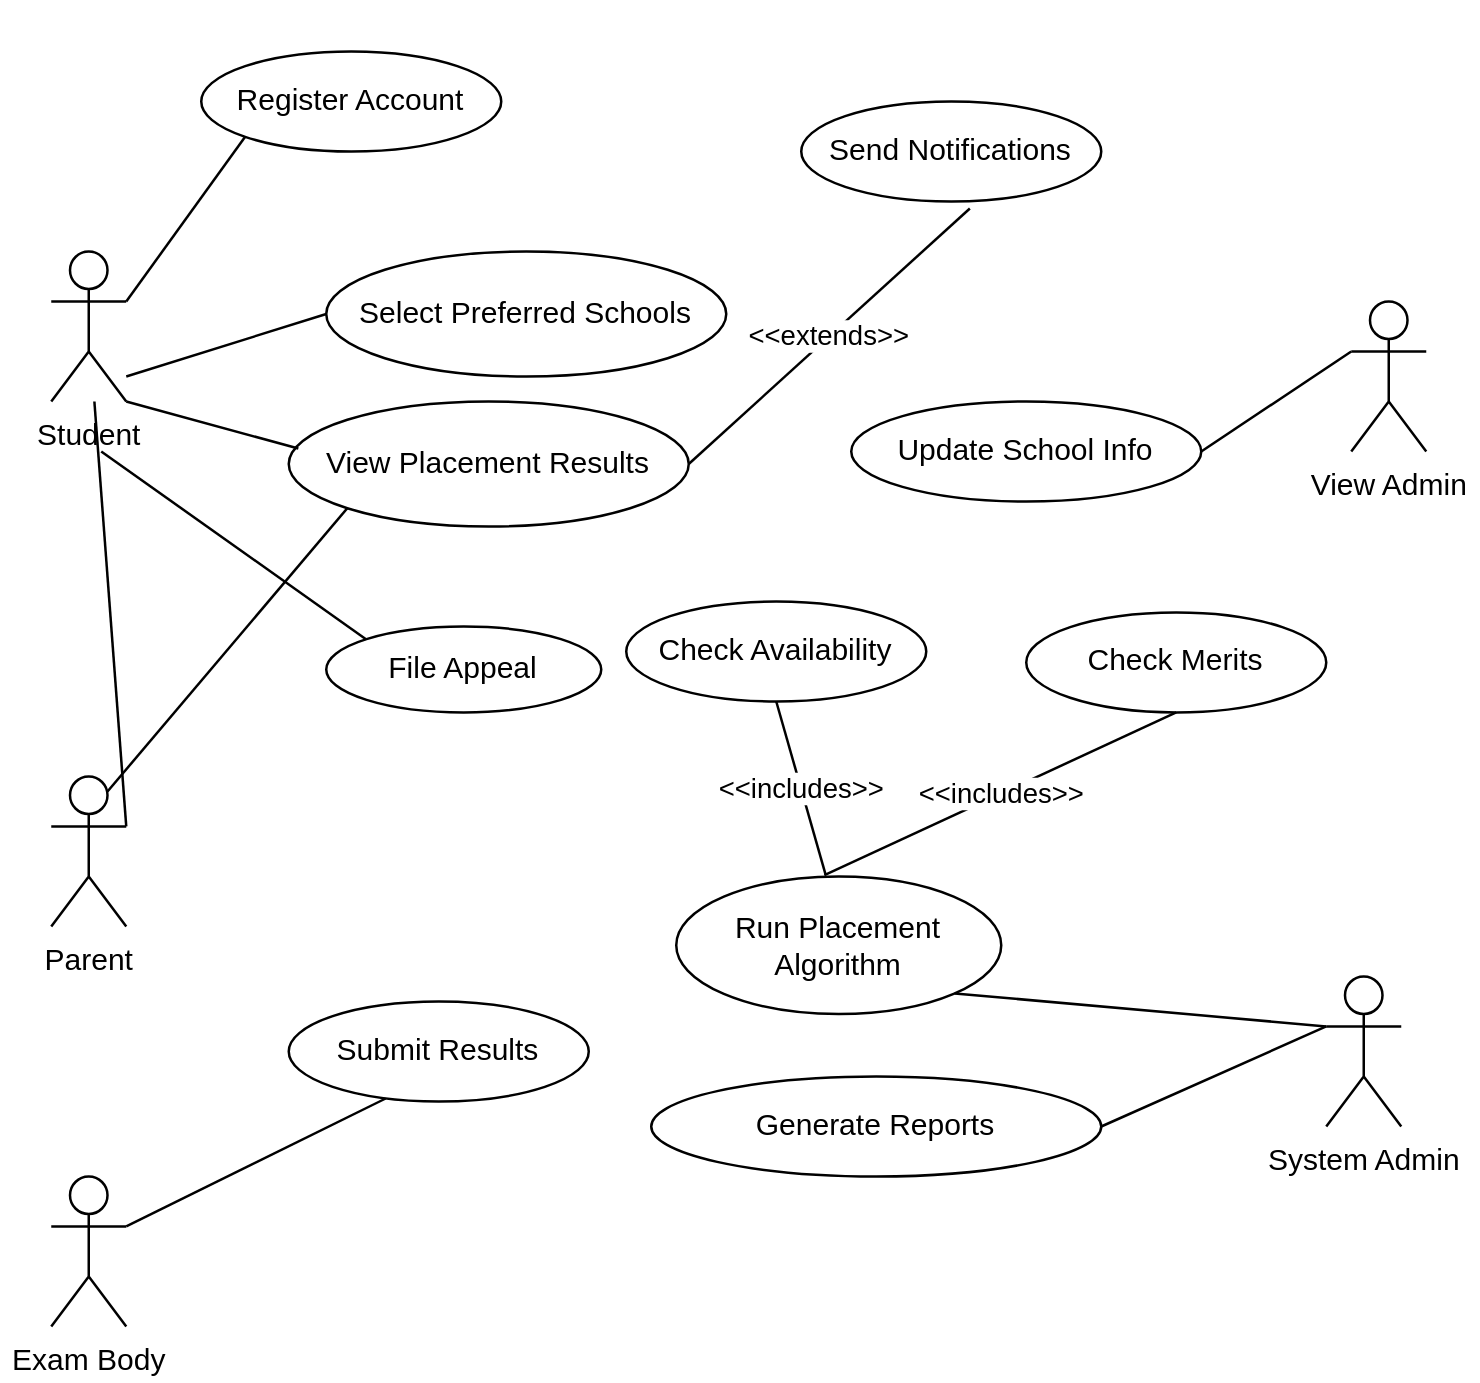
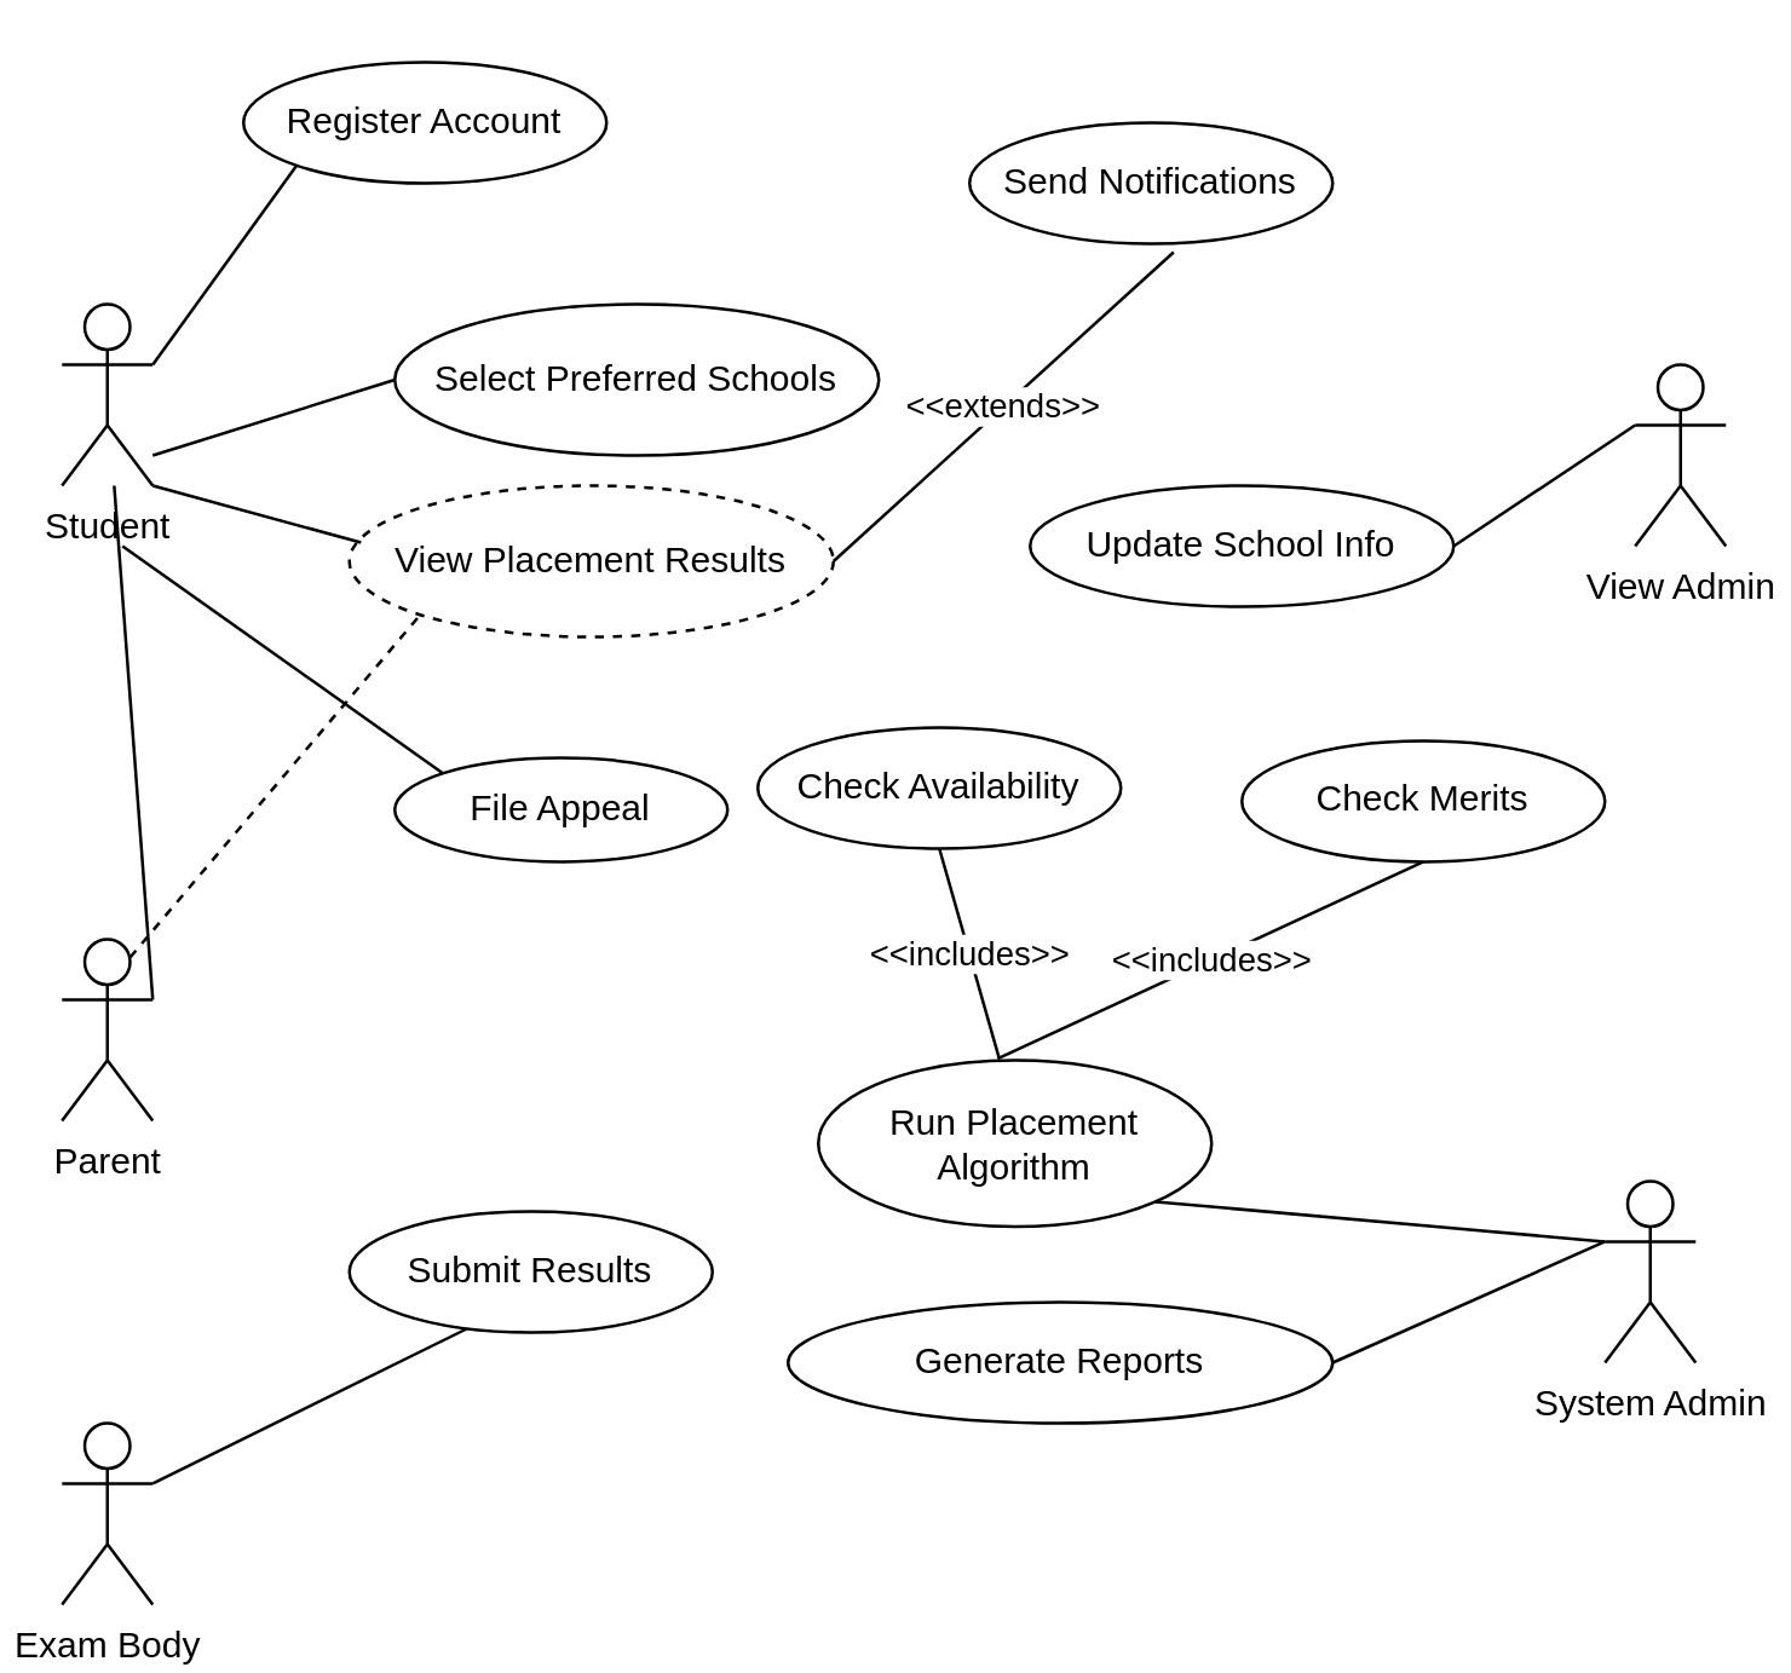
- <mxCell id="10" value="View Placement Results" style="ellipse;whiteSpace=wrap;html=1;" parent="1" vertex="1"><mxGeometry x="115" y="160" width="160" height="50" as="geometry" /></mxCell>
+ <mxCell id="10" value="View Placement Results" style="ellipse;whiteSpace=wrap;html=1;dashed=1;" parent="1" vertex="1"><mxGeometry x="115" y="160" width="160" height="50" as="geometry" /></mxCell>
- <mxCell id="15" value="" style="endArrow=none;html=1;rounded=0;entryX=0;entryY=1;entryDx=0;entryDy=0;exitX=0.75;exitY=0.1;exitDx=0;exitDy=0;exitPerimeter=0;" parent="1" source="3" target="10" edge="1"><mxGeometry width="50" height="50" relative="1" as="geometry"><mxPoint x="50" y="300" as="sourcePoint" /><mxPoint x="100" y="250" as="targetPoint" /></mxGeometry></mxCell>
+ <mxCell id="15" value="" style="endArrow=none;html=1;rounded=0;entryX=0;entryY=1;entryDx=0;entryDy=0;exitX=0.75;exitY=0.1;exitDx=0;exitDy=0;exitPerimeter=0;dashed=1;" parent="1" source="3" target="10" edge="1"><mxGeometry width="50" height="50" relative="1" as="geometry"><mxPoint x="50" y="300" as="sourcePoint" /><mxPoint x="100" y="250" as="targetPoint" /></mxGeometry></mxCell>
